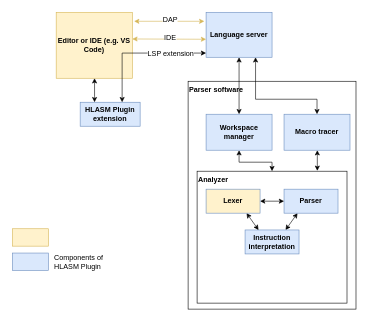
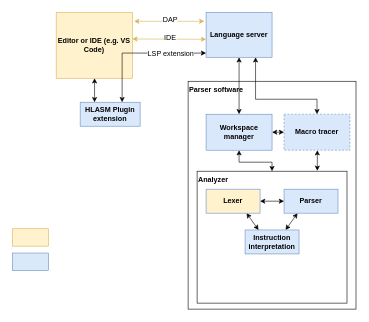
+ <mxCell id="9" style="edgeStyle=orthogonalEdgeStyle;rounded=0;orthogonalLoop=1;jettySize=auto;html=1;exitX=1;exitY=0.5;exitDx=0;exitDy=0;entryX=0;entryY=0.5;entryDx=0;entryDy=0;startArrow=classic;startFill=1;endArrow=classic;endFill=1;" parent="1" source="10" target="22" edge="1"><mxGeometry relative="1" as="geometry" /></mxCell>
- <mxCell id="22" value="Macro tracer" style="rounded=0;whiteSpace=wrap;html=1;labelBackgroundColor=none;fillColor=#dae8fc;strokeColor=#6c8ebf;fontStyle=1" parent="1" vertex="1"><mxGeometry x="473" y="190" width="110" height="60" as="geometry" /></mxCell>
+ <mxCell id="22" value="Macro tracer" style="rounded=0;whiteSpace=wrap;html=1;labelBackgroundColor=none;fillColor=#dae8fc;strokeColor=#6c8ebf;fontStyle=1;dashed=1;" parent="1" vertex="1"><mxGeometry x="473" y="190" width="110" height="60" as="geometry" /></mxCell>
- <mxCell id="25" value="Components of HLASM Plugin" style="text;html=1;strokeColor=none;fillColor=none;align=left;verticalAlign=middle;whiteSpace=wrap;rounded=0;" parent="1" vertex="1"><mxGeometry x="88" y="426" width="100" height="20" as="geometry" /></mxCell>
